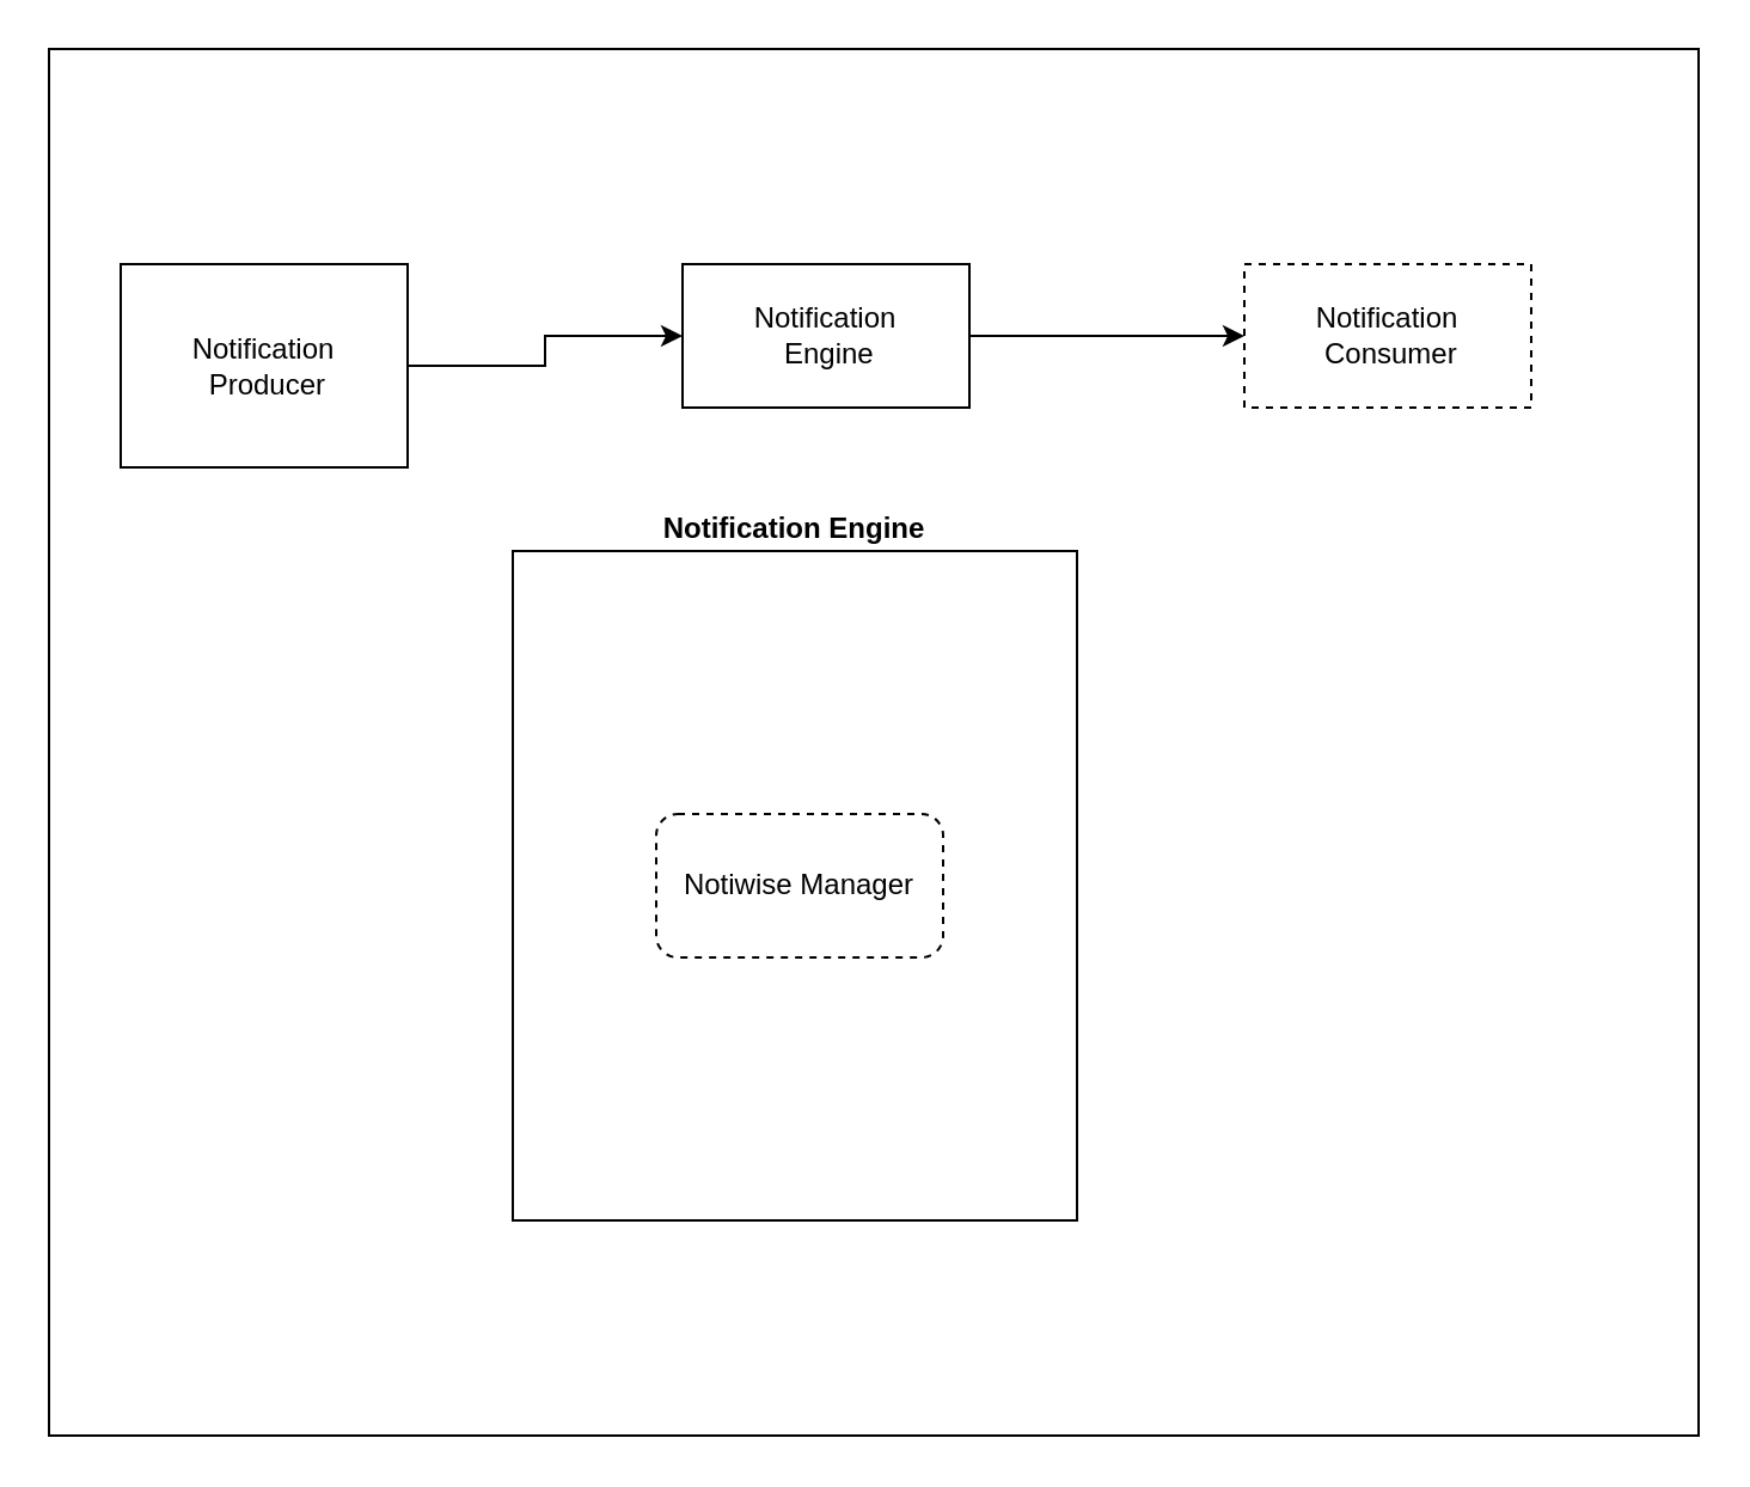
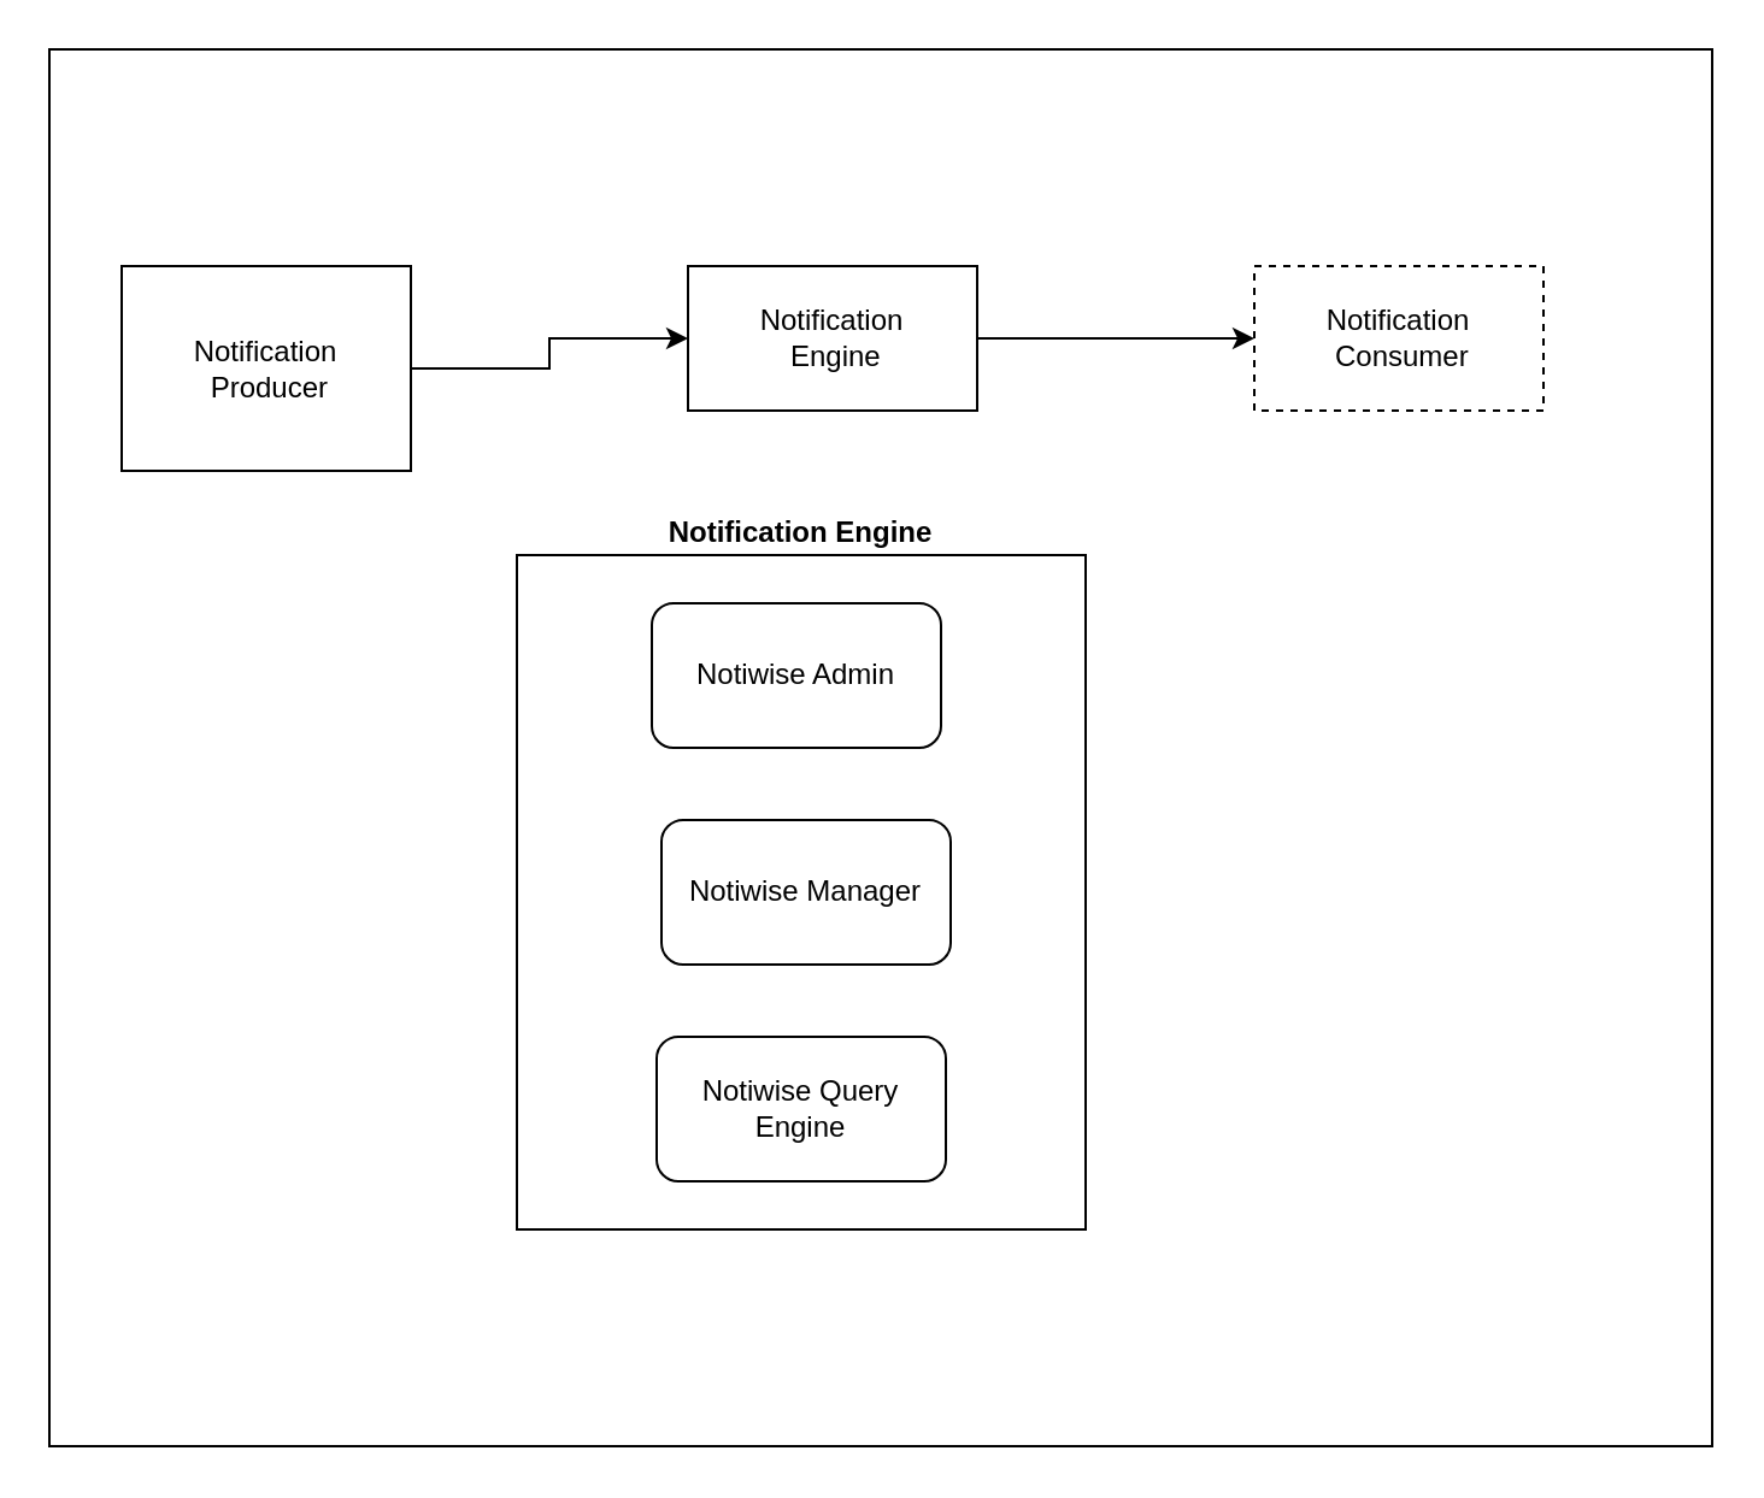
+ <mxCell id="9" value="Notiwise Admin" style="rounded=1;whiteSpace=wrap;html=1;" vertex="1" parent="1"><mxGeometry x="270" y="250" width="120" height="60" as="geometry" /></mxCell>
- <mxCell id="10" value="Notiwise Manager" style="rounded=1;whiteSpace=wrap;html=1;dashed=1;" vertex="1" parent="1"><mxGeometry x="274" y="340" width="120" height="60" as="geometry" /></mxCell>
+ <mxCell id="10" value="Notiwise Manager" style="rounded=1;whiteSpace=wrap;html=1;" vertex="1" parent="1"><mxGeometry x="274" y="340" width="120" height="60" as="geometry" /></mxCell>
+ <mxCell id="11" value="Notiwise Query Engine" style="rounded=1;whiteSpace=wrap;html=1;" vertex="1" parent="1"><mxGeometry x="272" y="430" width="120" height="60" as="geometry" /></mxCell>
